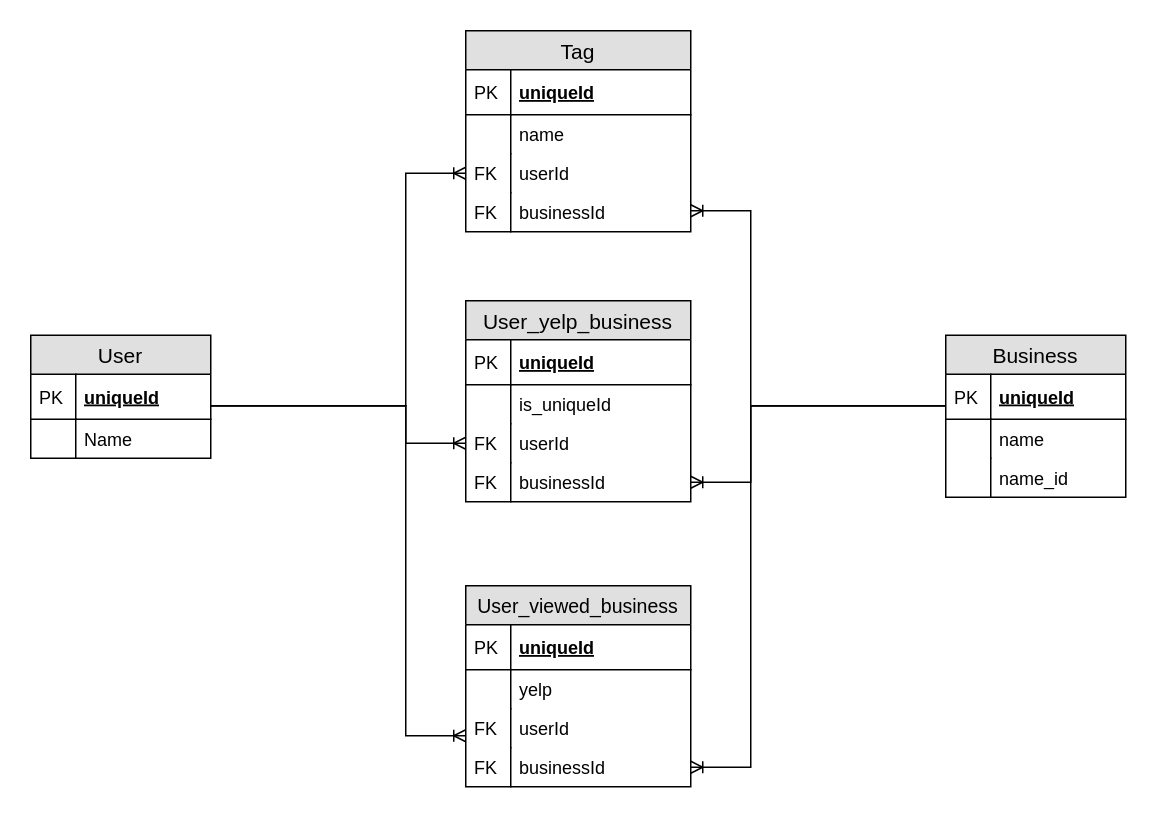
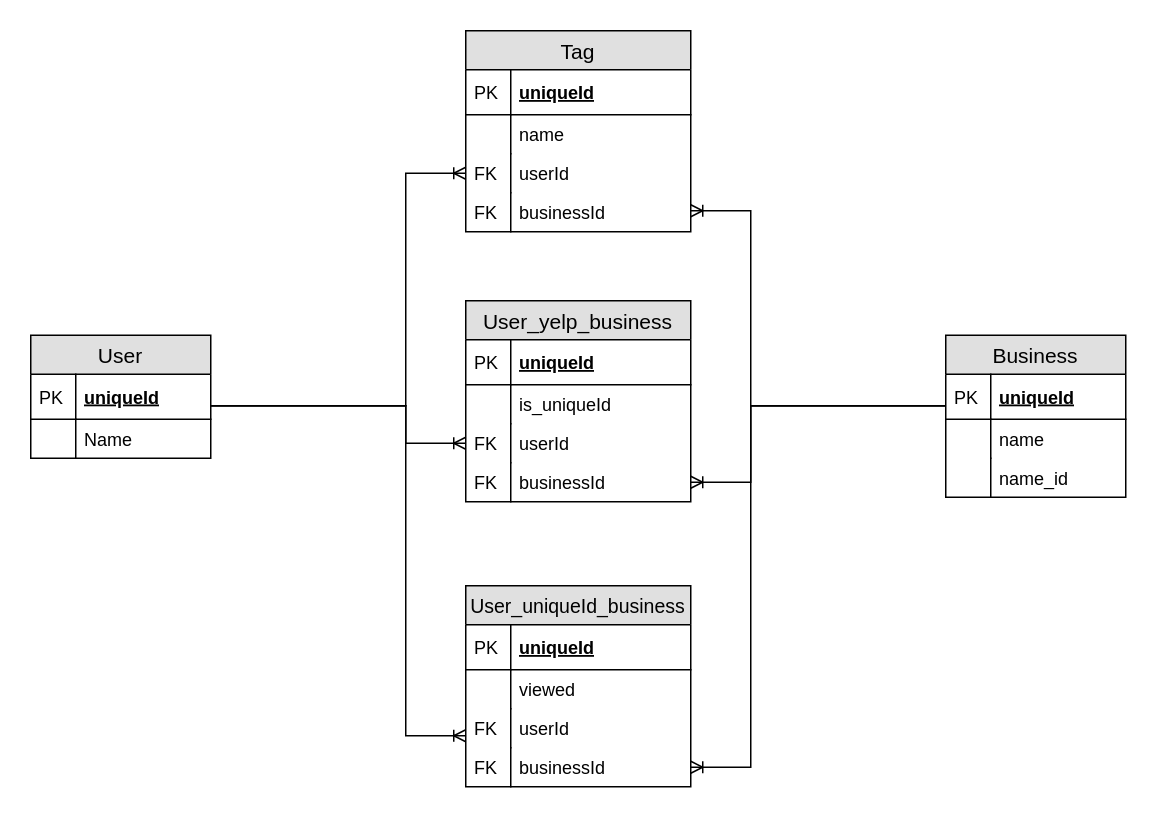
- <mxCell id="15" value="User_viewed_business" style="swimlane;fontStyle=0;childLayout=stackLayout;horizontal=1;startSize=26;fillColor=#e0e0e0;horizontalStack=0;resizeParent=1;resizeParentMax=0;resizeLast=0;collapsible=1;marginBottom=0;swimlaneFillColor=#ffffff;align=center;fontSize=13;" parent="1" vertex="1"><mxGeometry x="310" y="390" width="150" height="134" as="geometry" /></mxCell>
+ <mxCell id="15" value="User_uniqueId_business" style="swimlane;fontStyle=0;childLayout=stackLayout;horizontal=1;startSize=26;fillColor=#e0e0e0;horizontalStack=0;resizeParent=1;resizeParentMax=0;resizeLast=0;collapsible=1;marginBottom=0;swimlaneFillColor=#ffffff;align=center;fontSize=13;" parent="1" vertex="1"><mxGeometry x="310" y="390" width="150" height="134" as="geometry" /></mxCell>
- <mxCell id="18" value="yelp" style="shape=partialRectangle;top=0;left=0;right=0;bottom=0;align=left;verticalAlign=top;fillColor=none;spacingLeft=34;spacingRight=4;overflow=hidden;rotatable=0;points=[[0,0.5],[1,0.5]];portConstraint=eastwest;dropTarget=0;fontSize=12;" parent="15" vertex="1"><mxGeometry y="56" width="150" height="26" as="geometry" /></mxCell>
+ <mxCell id="18" value="viewed" style="shape=partialRectangle;top=0;left=0;right=0;bottom=0;align=left;verticalAlign=top;fillColor=none;spacingLeft=34;spacingRight=4;overflow=hidden;rotatable=0;points=[[0,0.5],[1,0.5]];portConstraint=eastwest;dropTarget=0;fontSize=12;" parent="15" vertex="1"><mxGeometry y="56" width="150" height="26" as="geometry" /></mxCell>
